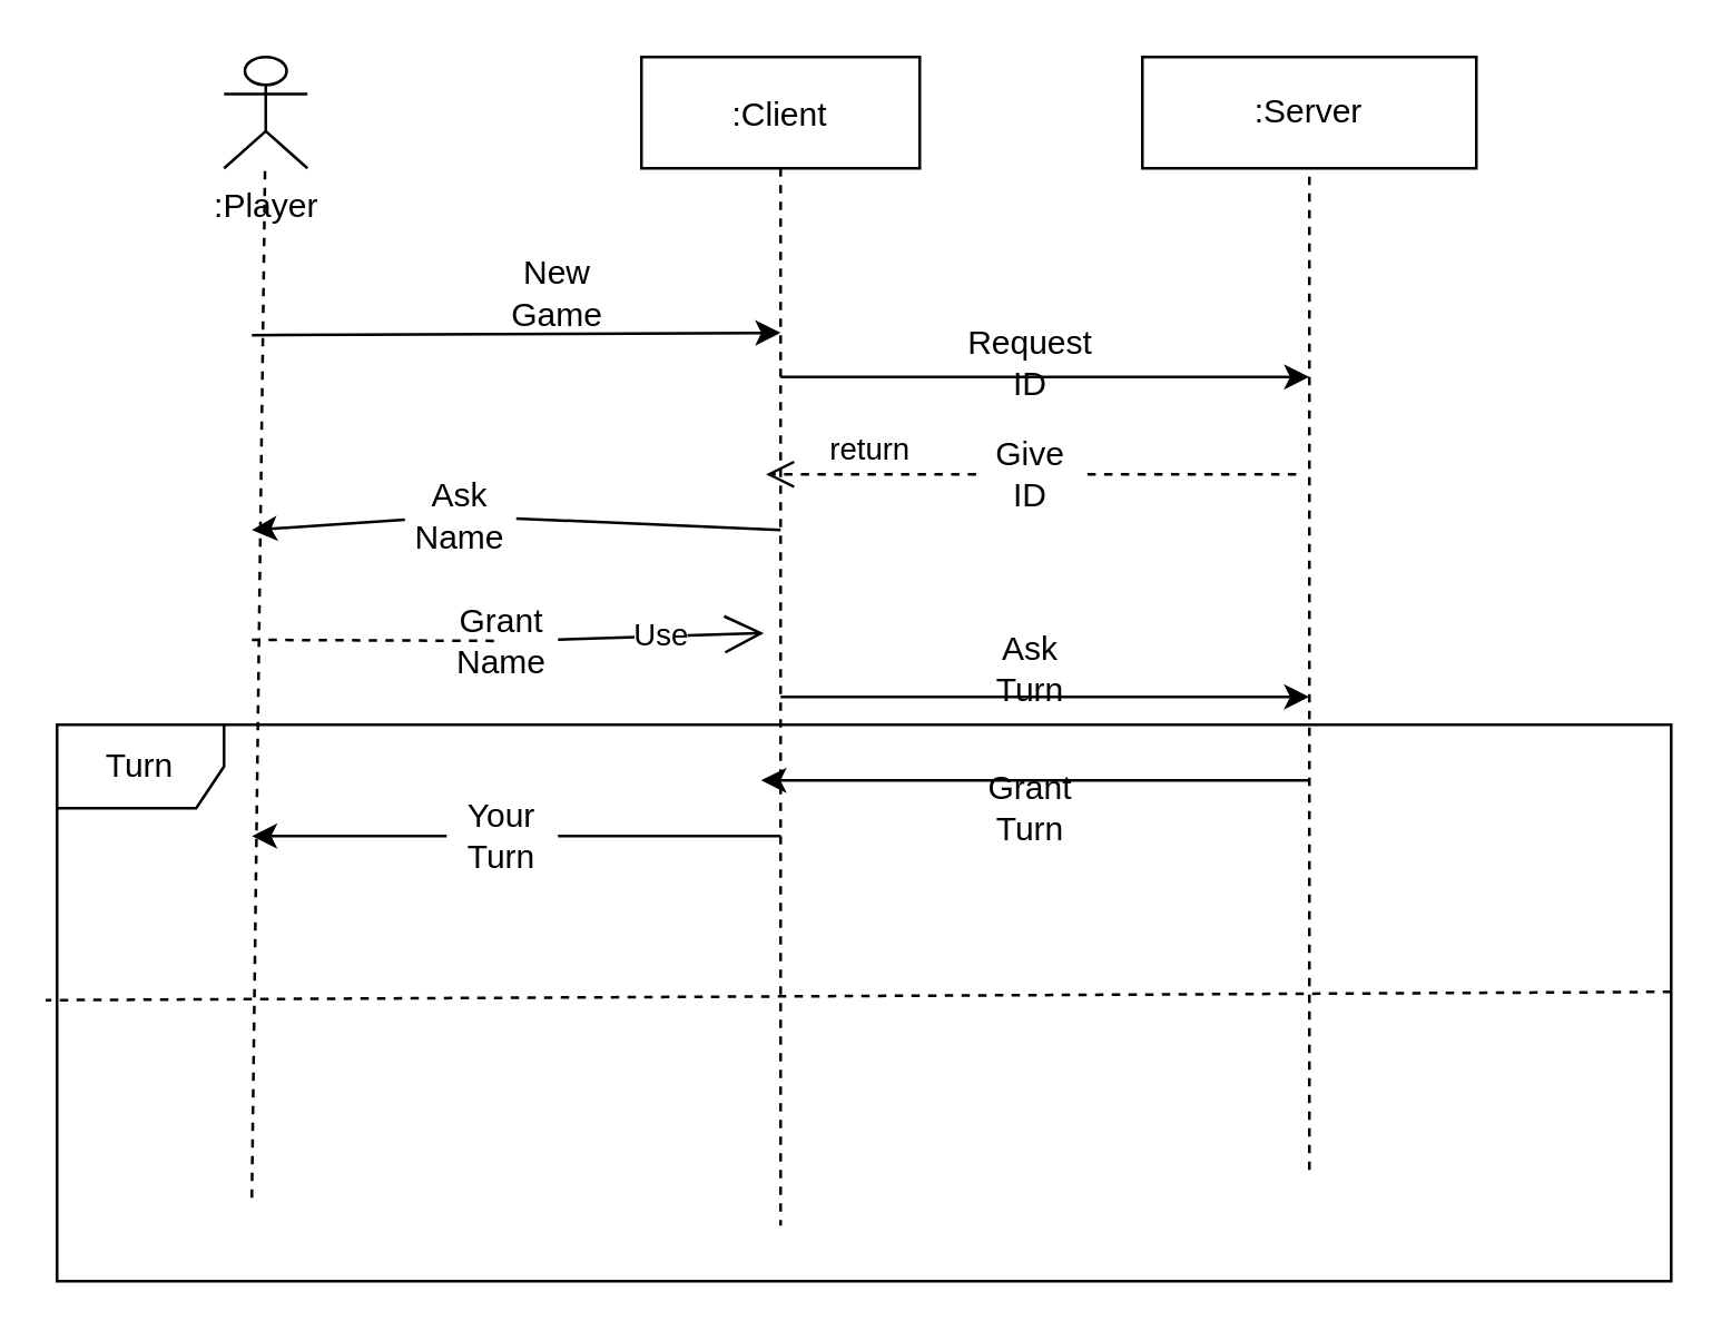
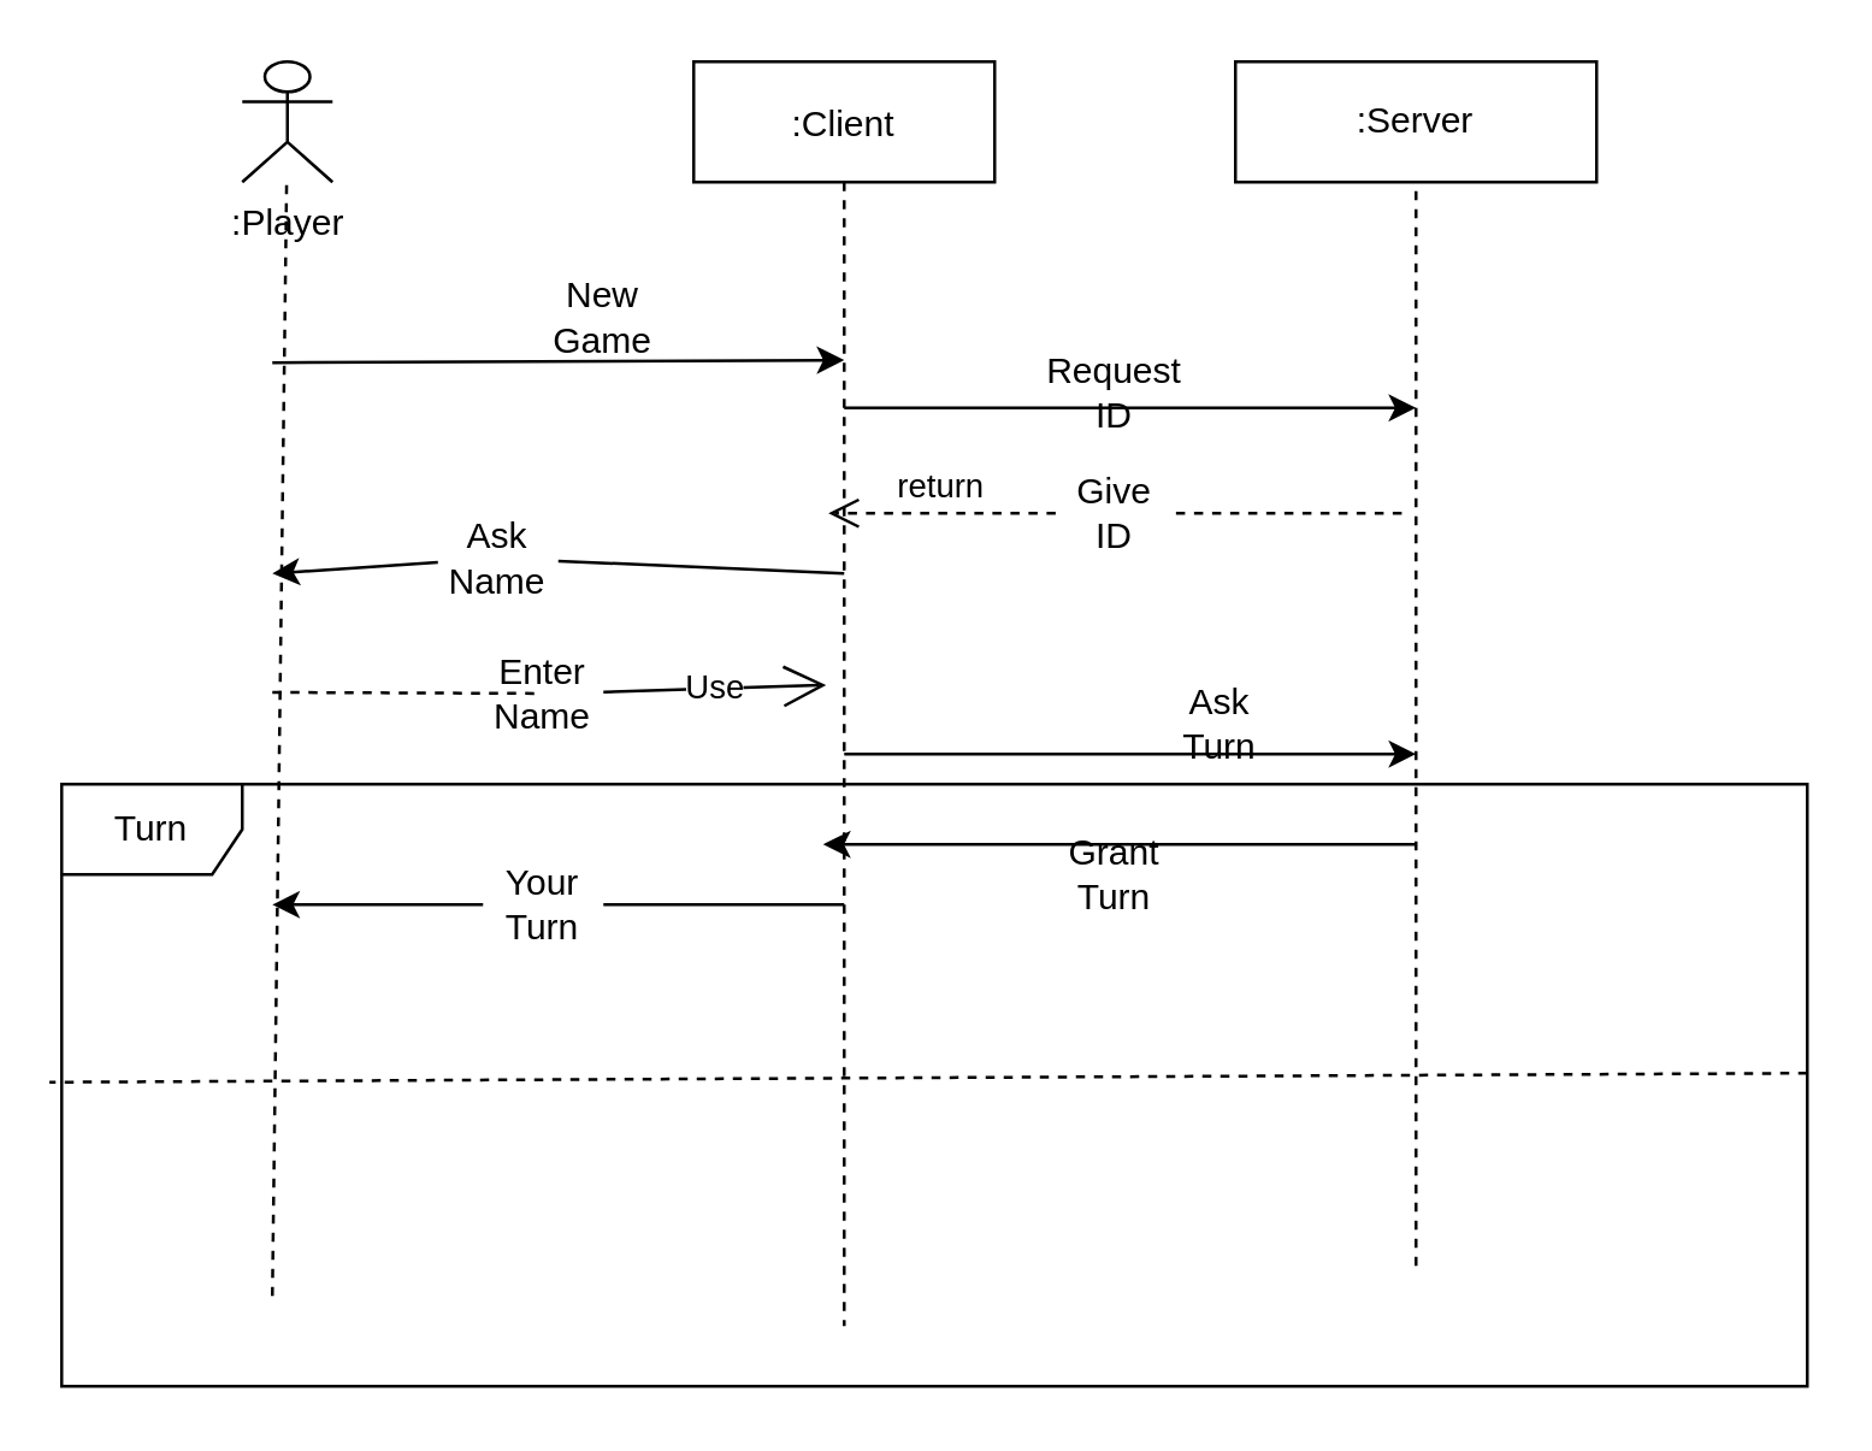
- <mxCell id="19" value="Grant Name" style="text;html=1;strokeColor=none;fillColor=none;align=center;verticalAlign=middle;whiteSpace=wrap;rounded=0;" vertex="1" parent="1"><mxGeometry x="160" y="220" width="40" height="20" as="geometry" /></mxCell>
+ <mxCell id="19" value="Enter Name" style="text;html=1;strokeColor=none;fillColor=none;align=center;verticalAlign=middle;whiteSpace=wrap;rounded=0;" vertex="1" parent="1"><mxGeometry x="160" y="220" width="40" height="20" as="geometry" /></mxCell>
- <mxCell id="22" value="Ask Turn" style="text;html=1;strokeColor=none;fillColor=none;align=center;verticalAlign=middle;whiteSpace=wrap;rounded=0;" vertex="1" parent="1"><mxGeometry x="350" y="230" width="40" height="20" as="geometry" /></mxCell>
+ <mxCell id="22" value="Ask Turn" style="text;html=1;strokeColor=none;fillColor=none;align=center;verticalAlign=middle;whiteSpace=wrap;rounded=0;" vertex="1" parent="1"><mxGeometry x="385" y="230" width="40" height="20" as="geometry" /></mxCell>
